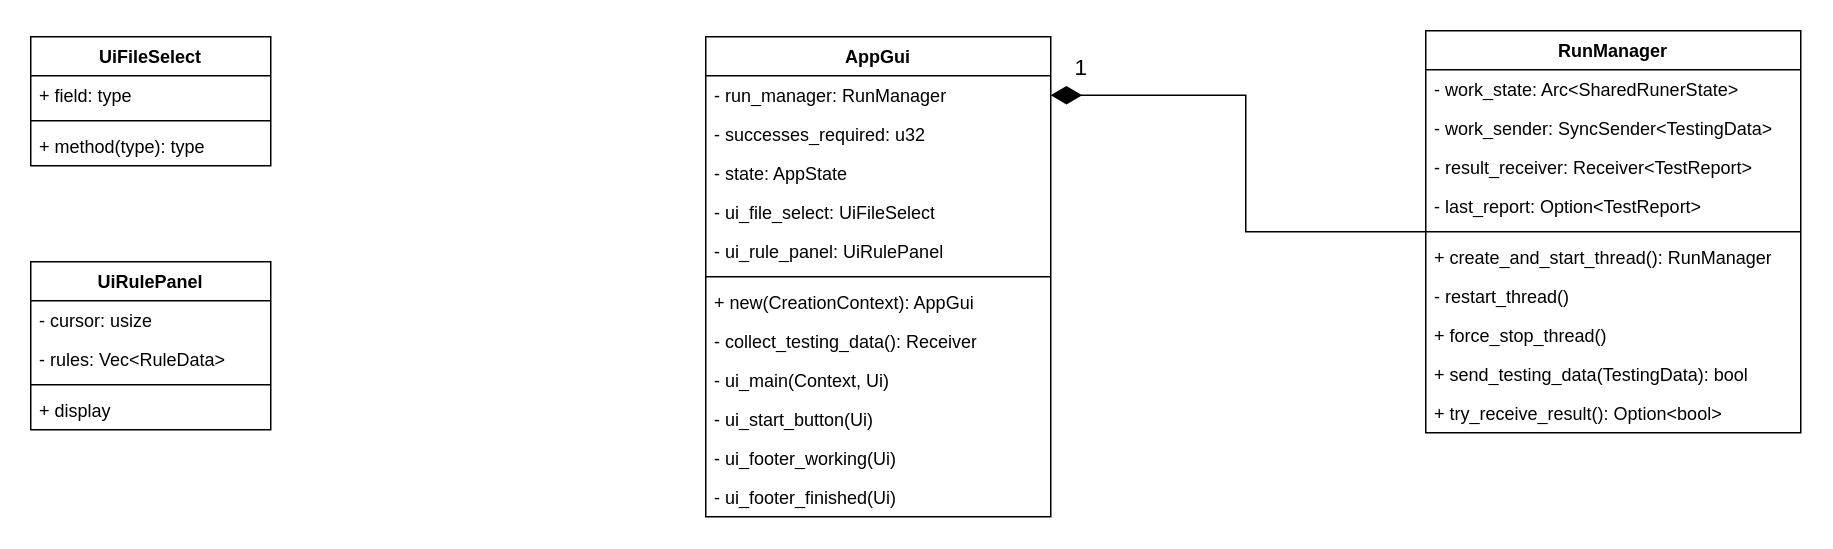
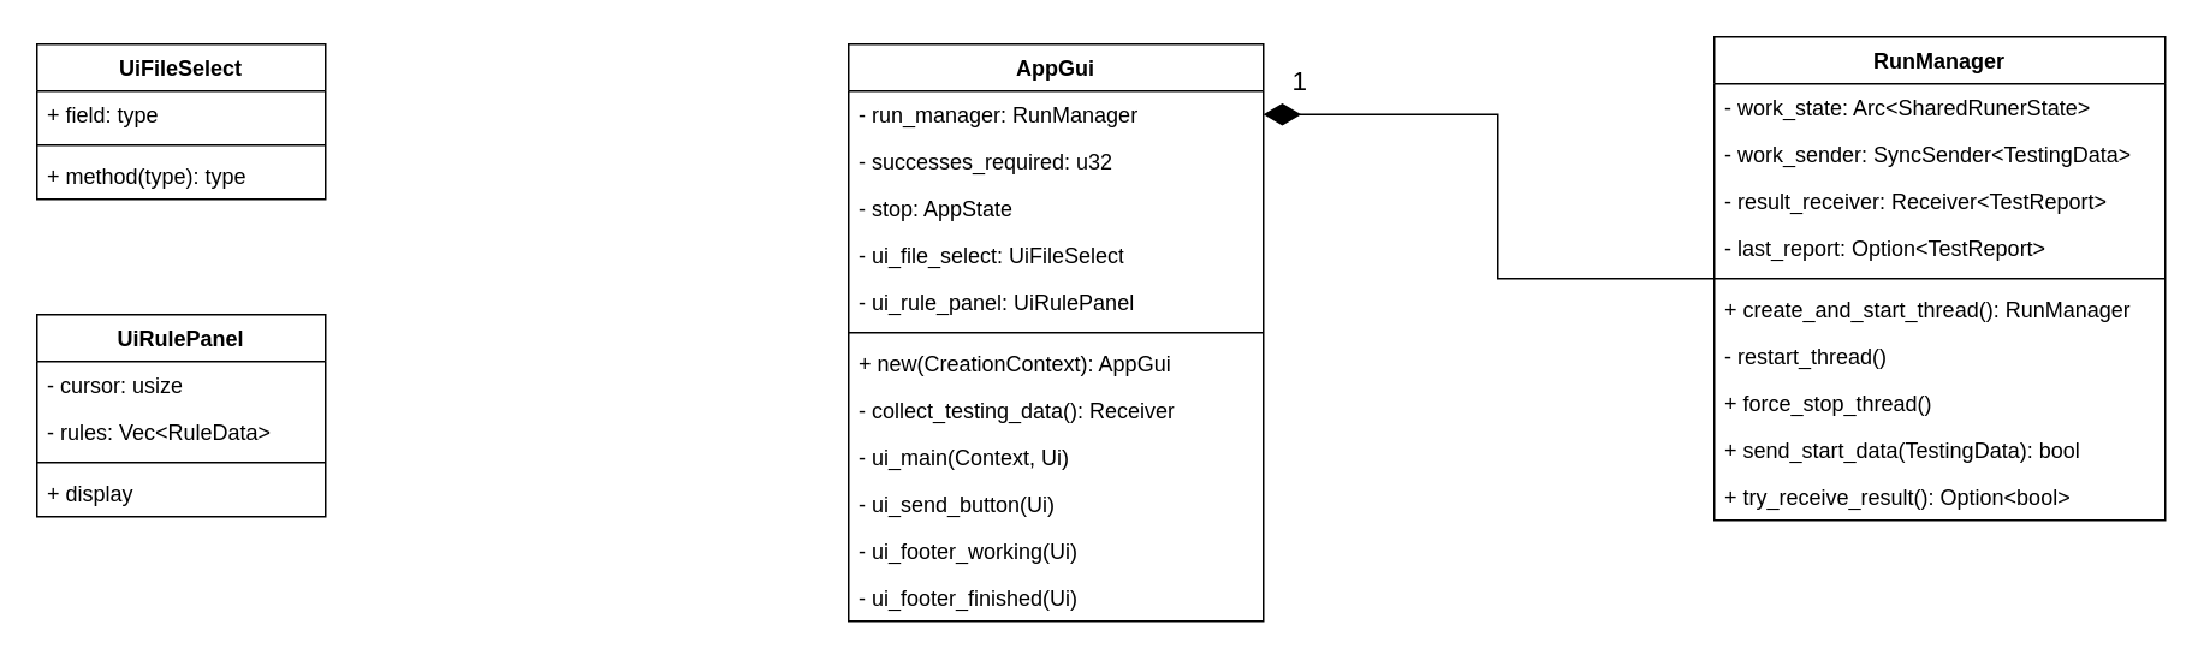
- <mxCell id="5" value="- state: AppState" style="text;strokeColor=none;fillColor=none;align=left;verticalAlign=top;spacingLeft=4;spacingRight=4;overflow=hidden;rotatable=0;points=[[0,0.5],[1,0.5]];portConstraint=eastwest;whiteSpace=wrap;html=1;" vertex="1" parent="2"><mxGeometry y="78" width="230" height="26" as="geometry" /></mxCell>
+ <mxCell id="5" value="- stop: AppState" style="text;strokeColor=none;fillColor=none;align=left;verticalAlign=top;spacingLeft=4;spacingRight=4;overflow=hidden;rotatable=0;points=[[0,0.5],[1,0.5]];portConstraint=eastwest;whiteSpace=wrap;html=1;" vertex="1" parent="2"><mxGeometry y="78" width="230" height="26" as="geometry" /></mxCell>
- <mxCell id="25" value="+ send_testing_data(TestingData): bool" style="text;strokeColor=none;fillColor=none;align=left;verticalAlign=top;spacingLeft=4;spacingRight=4;overflow=hidden;rotatable=0;points=[[0,0.5],[1,0.5]];portConstraint=eastwest;whiteSpace=wrap;html=1;" vertex="1" parent="16"><mxGeometry y="216" width="250" height="26" as="geometry" /></mxCell>
+ <mxCell id="25" value="+ send_start_data(TestingData): bool" style="text;strokeColor=none;fillColor=none;align=left;verticalAlign=top;spacingLeft=4;spacingRight=4;overflow=hidden;rotatable=0;points=[[0,0.5],[1,0.5]];portConstraint=eastwest;whiteSpace=wrap;html=1;" vertex="1" parent="16"><mxGeometry y="216" width="250" height="26" as="geometry" /></mxCell>
- <mxCell id="12" value="- ui_start_button(Ui)" style="text;strokeColor=none;fillColor=none;align=left;verticalAlign=top;spacingLeft=4;spacingRight=4;overflow=hidden;rotatable=0;points=[[0,0.5],[1,0.5]];portConstraint=eastwest;whiteSpace=wrap;html=1;" vertex="1" parent="2"><mxGeometry y="242" width="230" height="26" as="geometry" /></mxCell>
+ <mxCell id="12" value="- ui_send_button(Ui)" style="text;strokeColor=none;fillColor=none;align=left;verticalAlign=top;spacingLeft=4;spacingRight=4;overflow=hidden;rotatable=0;points=[[0,0.5],[1,0.5]];portConstraint=eastwest;whiteSpace=wrap;html=1;" vertex="1" parent="2"><mxGeometry y="242" width="230" height="26" as="geometry" /></mxCell>
